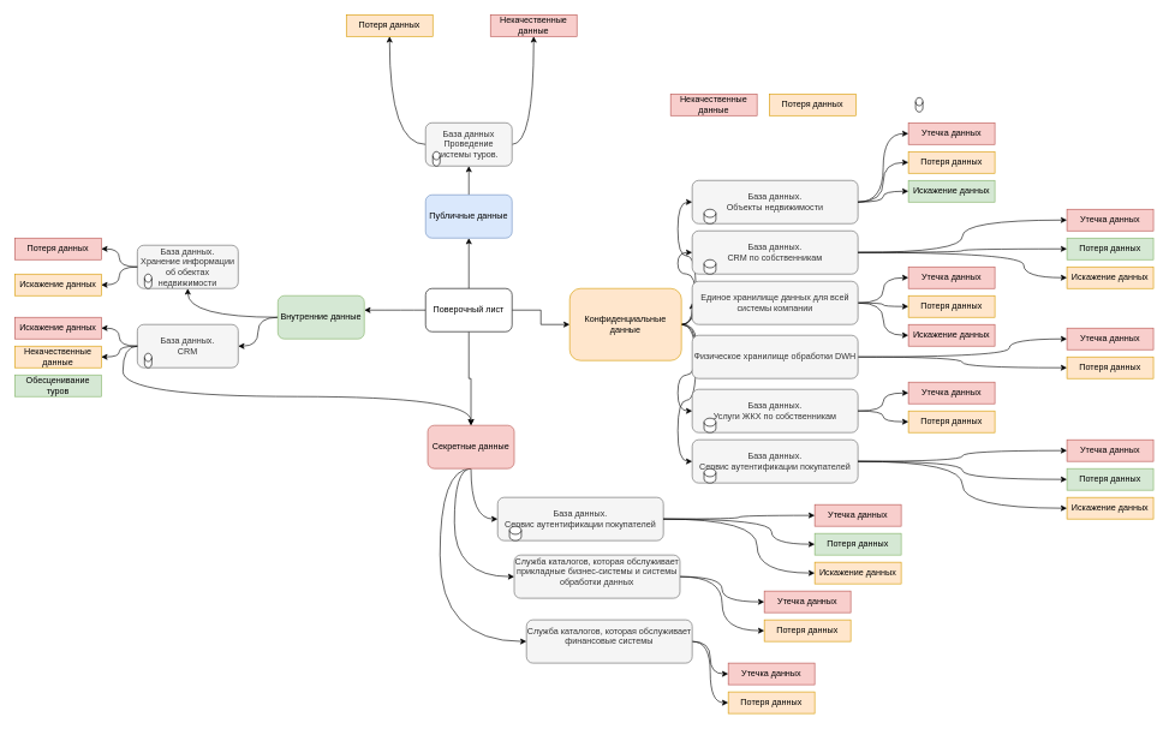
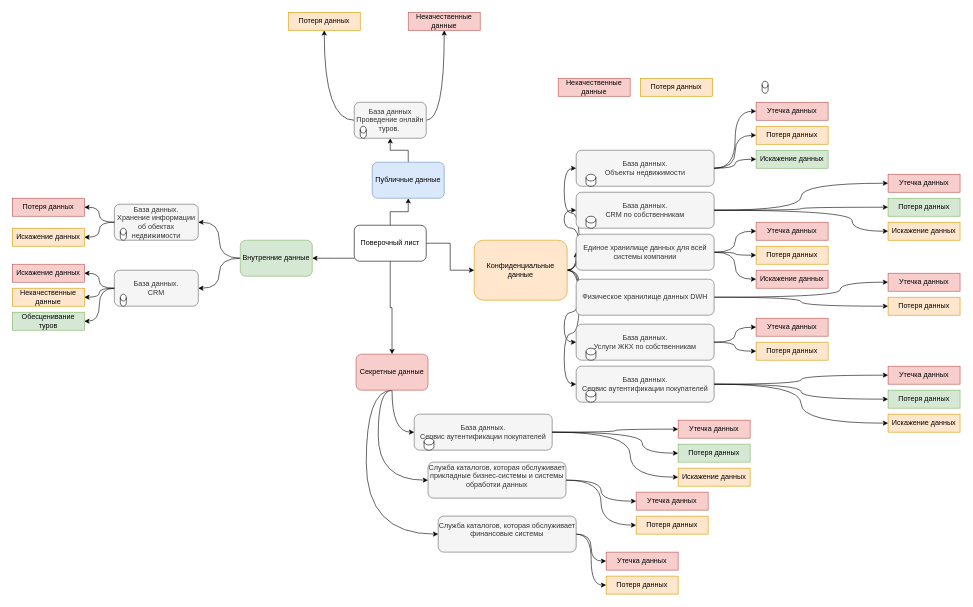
- <mxCell id="47" value="&lt;div&gt;База данных&lt;/div&gt;Проведение системы туров.&amp;nbsp;" style="whiteSpace=wrap;html=1;rounded=1;fillColor=#f5f5f5;fontColor=#333333;strokeColor=#666666;" vertex="1" parent="46"><mxGeometry width="120" height="60" as="geometry" /></mxCell>
+ <mxCell id="47" value="&lt;div&gt;База данных&lt;/div&gt;Проведение онлайн туров.&amp;nbsp;" style="whiteSpace=wrap;html=1;rounded=1;fillColor=#f5f5f5;fontColor=#333333;strokeColor=#666666;" vertex="1" parent="46"><mxGeometry width="120" height="60" as="geometry" /></mxCell>
- <mxCell id="8" value="Публичные данные" style="whiteSpace=wrap;html=1;rounded=1;fillColor=#dae8fc;strokeColor=#6c8ebf;" vertex="1" parent="1"><mxGeometry x="590" y="270" width="120" height="60" as="geometry" /></mxCell>
+ <mxCell id="8" value="Публичные данные" style="whiteSpace=wrap;html=1;rounded=1;fillColor=#dae8fc;strokeColor=#6c8ebf;" vertex="1" parent="1"><mxGeometry x="620" y="270" width="120" height="60" as="geometry" /></mxCell>
- <mxCell id="6" value="Поверочный лист" style="rounded=1;whiteSpace=wrap;html=1;" vertex="1" parent="1"><mxGeometry x="590" y="400" width="120" height="60" as="geometry" /></mxCell>
+ <mxCell id="6" value="Поверочный лист" style="rounded=1;whiteSpace=wrap;html=1;" vertex="1" parent="1"><mxGeometry x="590" y="375" width="120" height="60" as="geometry" /></mxCell>
- <mxCell id="11" value="Внутренние данные" style="rounded=1;whiteSpace=wrap;html=1;fillColor=#d5e8d4;strokeColor=#82b366;" vertex="1" parent="1"><mxGeometry x="385" y="410" width="120" height="60" as="geometry" /></mxCell>
+ <mxCell id="11" value="Внутренние данные" style="rounded=1;whiteSpace=wrap;html=1;fillColor=#d5e8d4;strokeColor=#82b366;" vertex="1" parent="1"><mxGeometry x="400" y="400" width="120" height="60" as="geometry" /></mxCell>
- <mxCell id="61" value="Физическое хранилище обработки DWH" style="whiteSpace=wrap;html=1;fillColor=#f5f5f5;strokeColor=#666666;rounded=1;fontColor=#333333;" vertex="1" parent="1"><mxGeometry x="960" y="465" width="230" height="60" as="geometry" /></mxCell>
+ <mxCell id="61" value="Физическое хранилище данных DWH" style="whiteSpace=wrap;html=1;fillColor=#f5f5f5;strokeColor=#666666;rounded=1;fontColor=#333333;" vertex="1" parent="1"><mxGeometry x="960" y="465" width="230" height="60" as="geometry" /></mxCell>
- <mxCell id="45" style="edgeStyle=orthogonalEdgeStyle;rounded=0;orthogonalLoop=1;jettySize=auto;html=1;exitX=0;exitY=0.5;exitDx=0;exitDy=0;curved=1;" edge="1" parent="1" source="30" target="22"><mxGeometry relative="1" as="geometry" /></mxCell>
+ <mxCell id="45" style="edgeStyle=orthogonalEdgeStyle;rounded=0;orthogonalLoop=1;jettySize=auto;html=1;exitX=0;exitY=0.5;exitDx=0;exitDy=0;entryX=1;entryY=0.5;entryDx=0;entryDy=0;curved=1;" edge="1" parent="1" source="30" target="42"><mxGeometry relative="1" as="geometry" /></mxCell>
